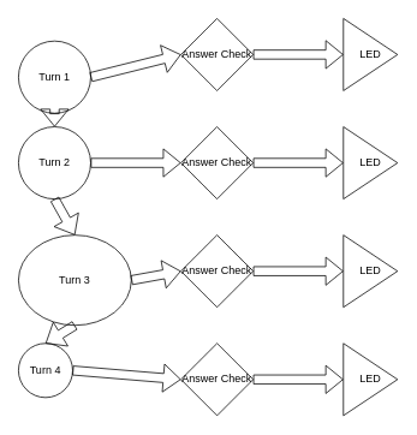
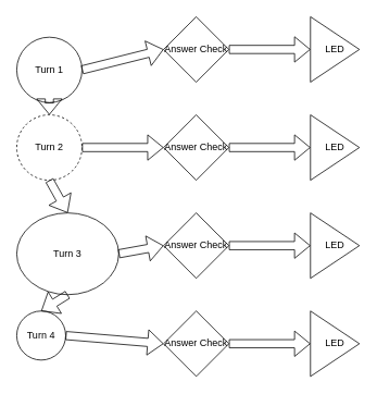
- <mxCell id="3" value="Turn 2" style="ellipse;whiteSpace=wrap;html=1;aspect=fixed;" vertex="1" parent="1"><mxGeometry x="20" y="140" width="80" height="80" as="geometry" /></mxCell>
+ <mxCell id="3" value="Turn 2" style="ellipse;whiteSpace=wrap;html=1;aspect=fixed;dashed=1;" vertex="1" parent="1"><mxGeometry x="20" y="140" width="80" height="80" as="geometry" /></mxCell>
